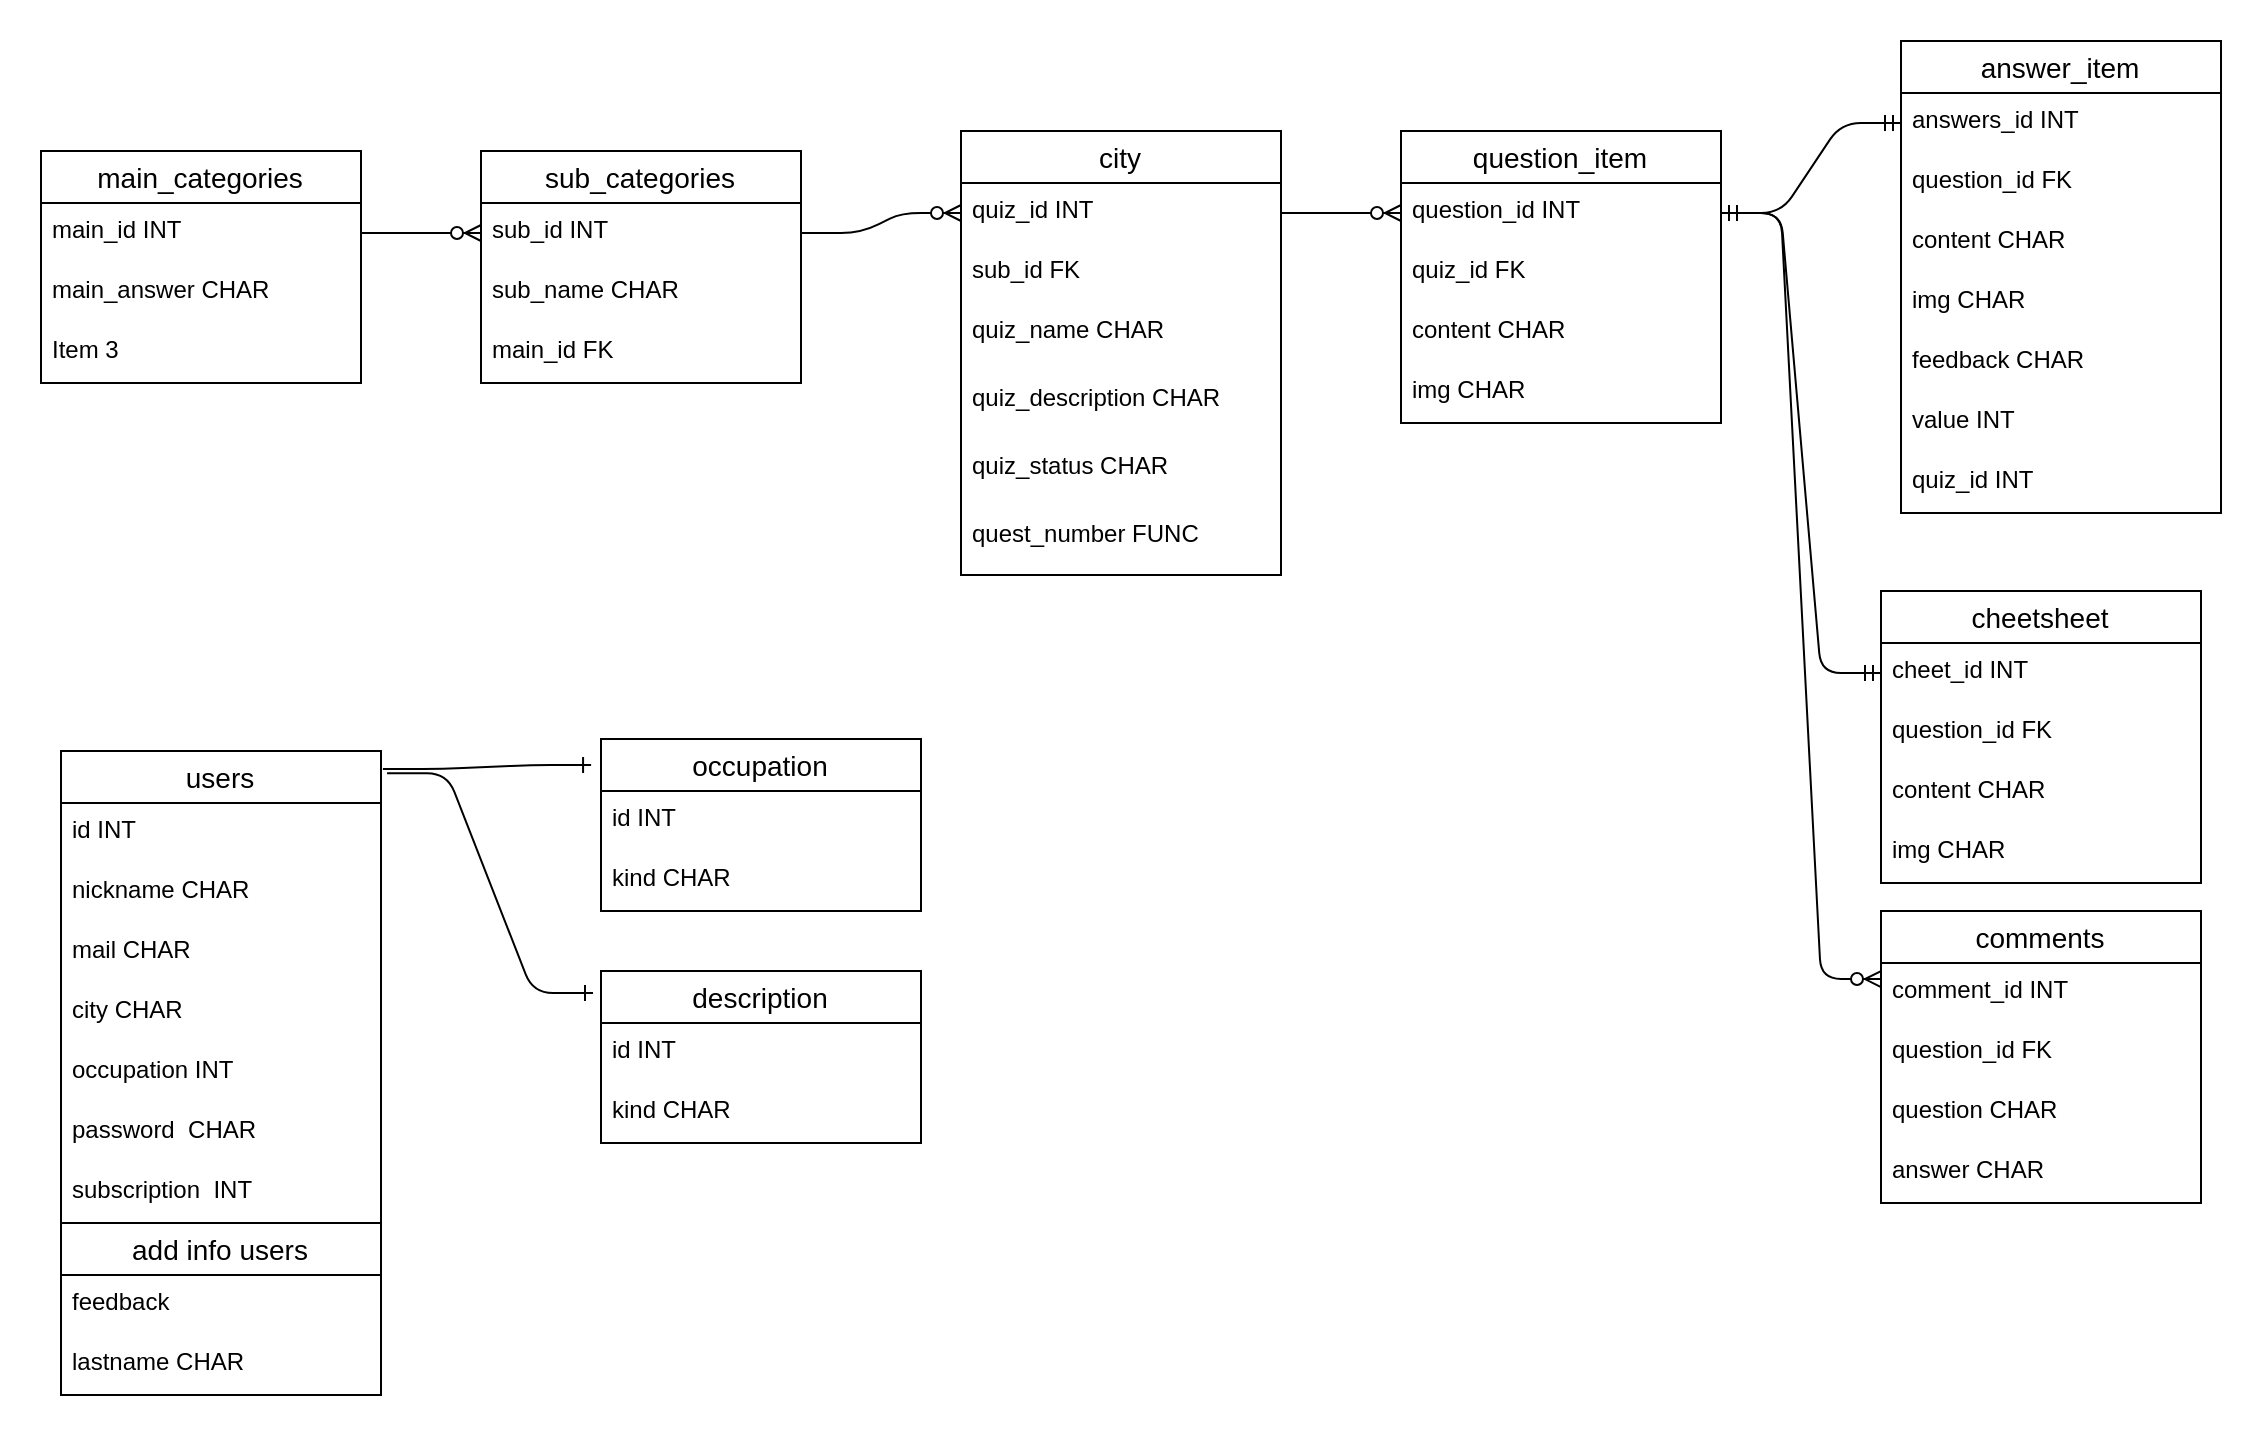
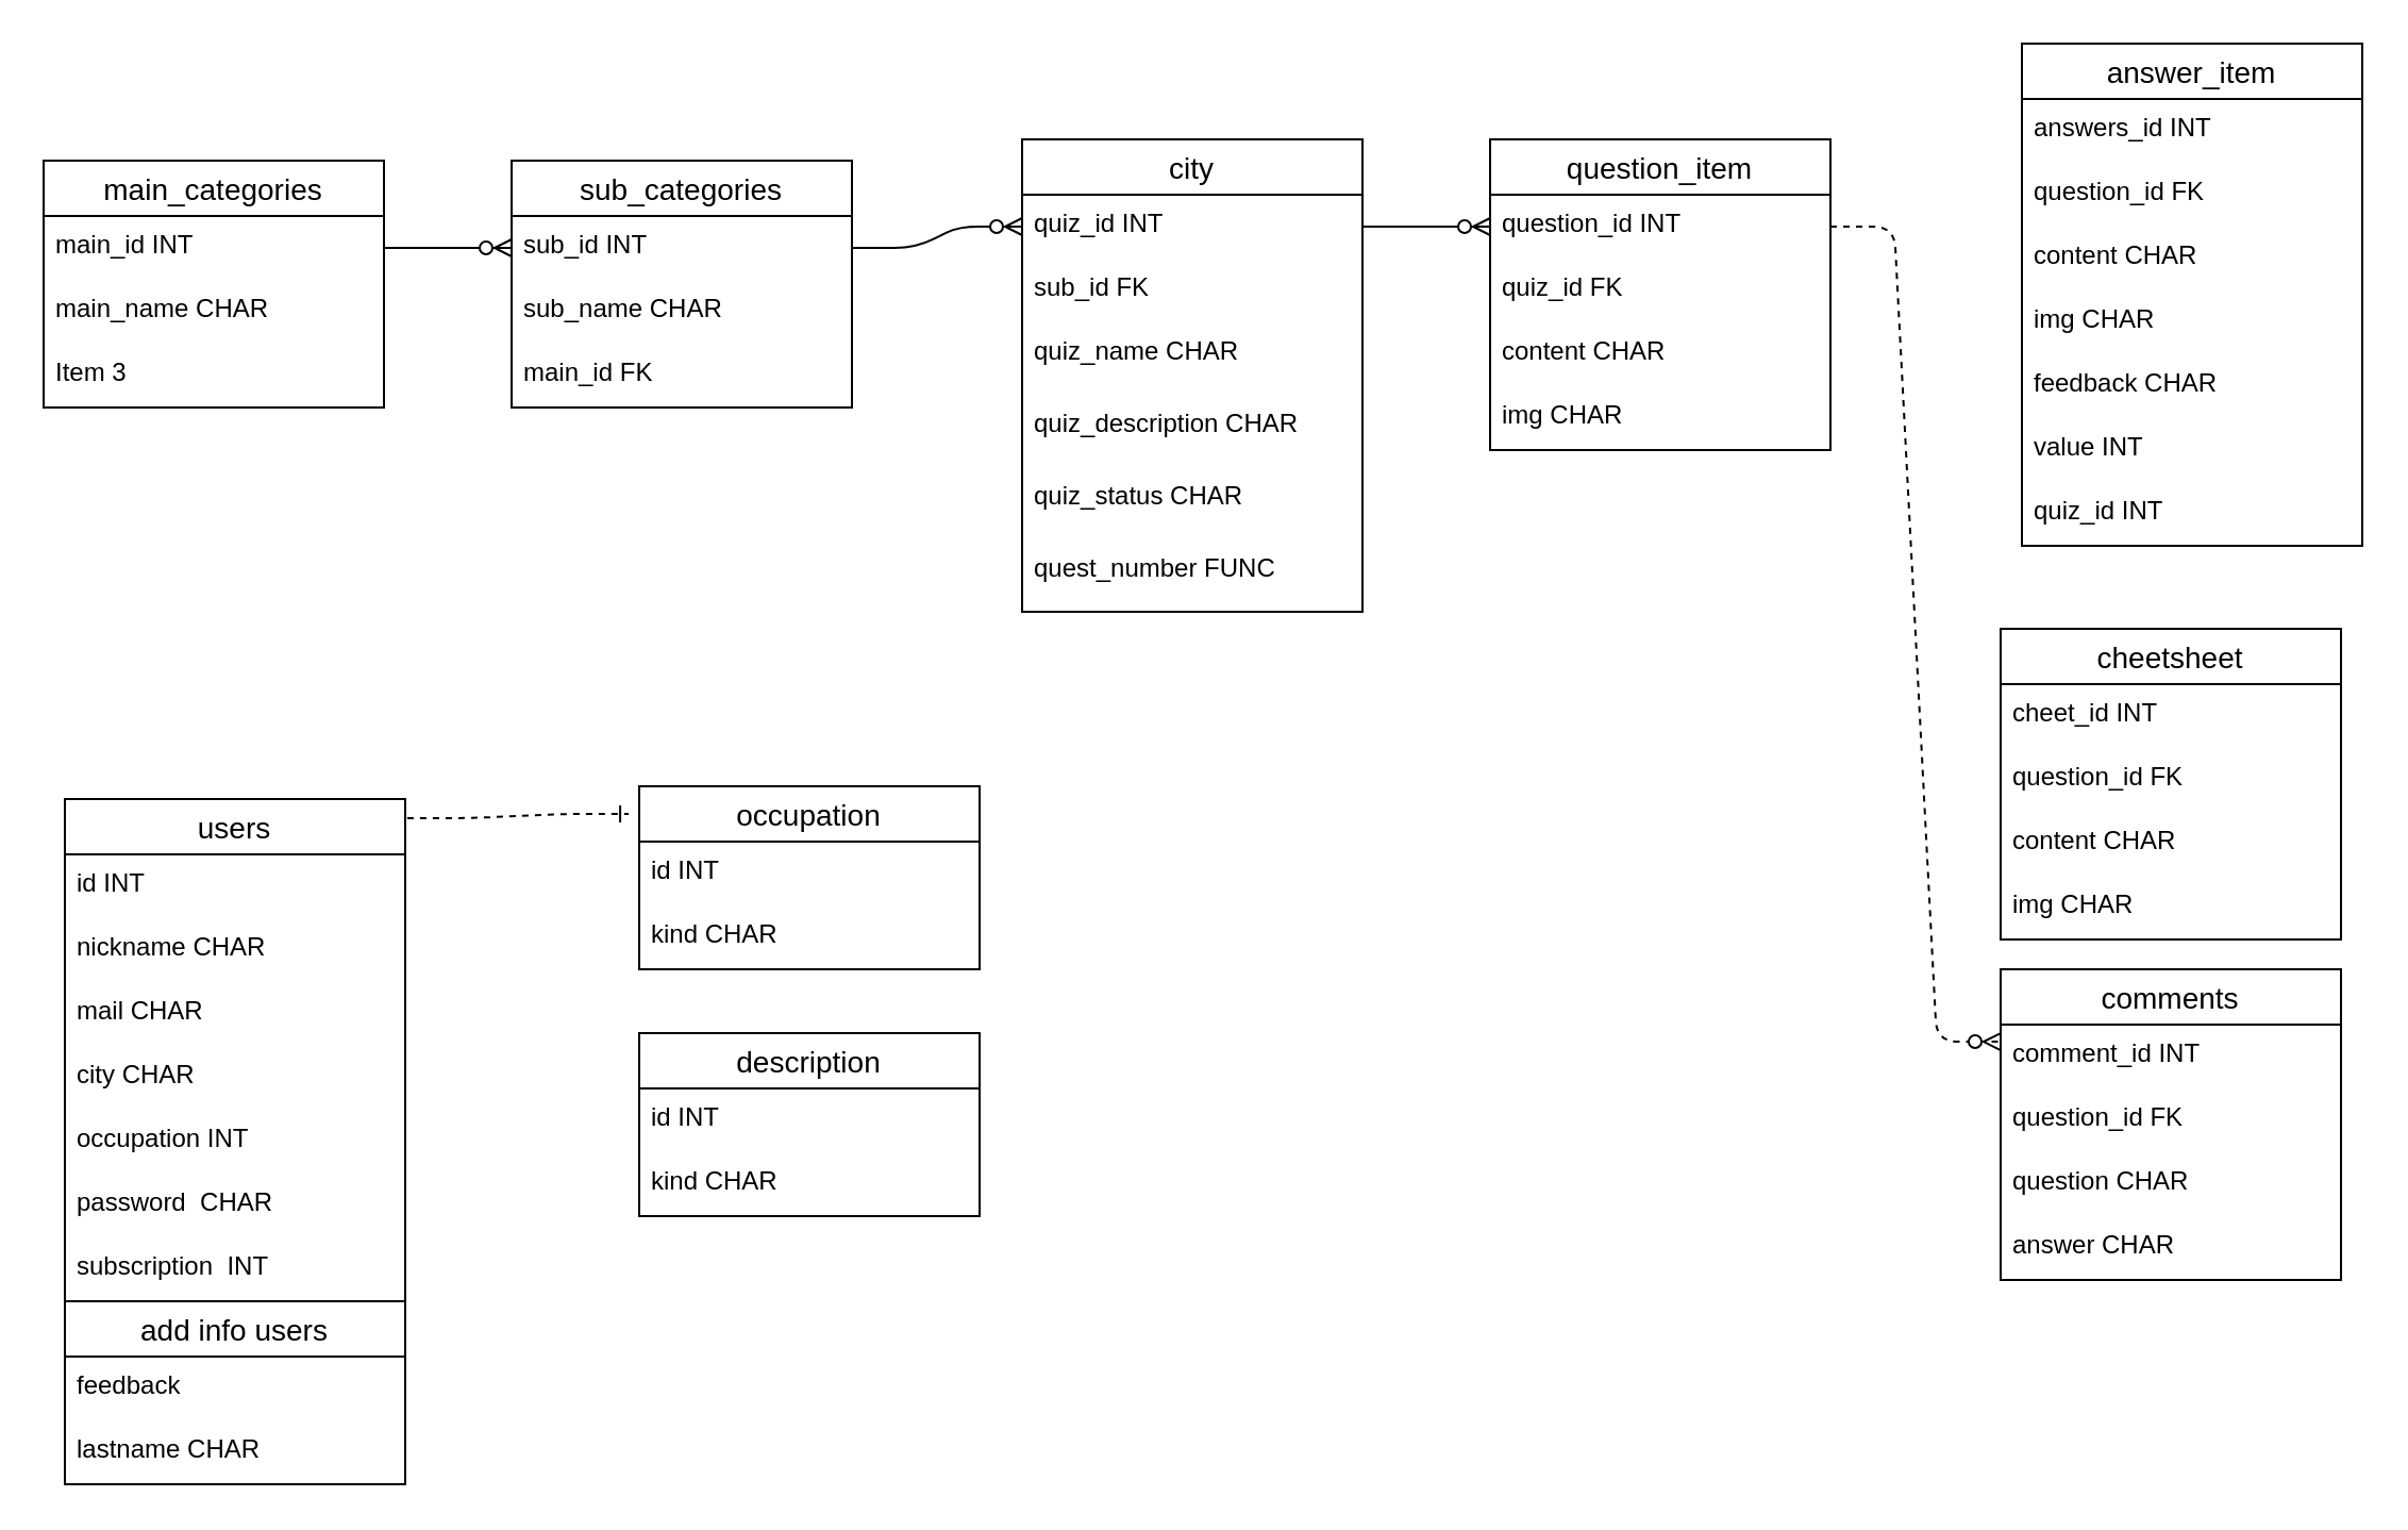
- <mxCell id="39" value="" style="edgeStyle=entityRelationEdgeStyle;fontSize=12;html=1;endArrow=ERmandOne;startArrow=ERmandOne;" parent="1" source="28" target="20" edge="1"><mxGeometry width="100" height="100" relative="1" as="geometry"><mxPoint x="860" y="105" as="sourcePoint" /><mxPoint x="960" y="85" as="targetPoint" /></mxGeometry></mxCell>
- <mxCell id="4" value="main_answer CHAR" style="text;strokeColor=none;fillColor=none;spacingLeft=4;spacingRight=4;overflow=hidden;rotatable=0;points=[[0,0.5],[1,0.5]];portConstraint=eastwest;fontSize=12;" parent="2" vertex="1"><mxGeometry y="56" width="160" height="30" as="geometry" /></mxCell>
+ <mxCell id="4" value="main_name CHAR" style="text;strokeColor=none;fillColor=none;spacingLeft=4;spacingRight=4;overflow=hidden;rotatable=0;points=[[0,0.5],[1,0.5]];portConstraint=eastwest;fontSize=12;" parent="2" vertex="1"><mxGeometry y="56" width="160" height="30" as="geometry" /></mxCell>
- <mxCell id="38" value="" style="edgeStyle=entityRelationEdgeStyle;fontSize=12;html=1;endArrow=ERmandOne;startArrow=ERmandOne;entryX=0;entryY=0.5;entryDx=0;entryDy=0;" parent="1" source="28" target="34" edge="1"><mxGeometry width="100" height="100" relative="1" as="geometry"><mxPoint x="820" y="335" as="sourcePoint" /><mxPoint x="930" y="335" as="targetPoint" /></mxGeometry></mxCell>
- <mxCell id="45" value="" style="edgeStyle=entityRelationEdgeStyle;fontSize=12;html=1;endArrow=ERzeroToMany;endFill=1;entryX=0;entryY=0.267;entryDx=0;entryDy=0;entryPerimeter=0;" parent="1" source="28" target="41" edge="1"><mxGeometry width="100" height="100" relative="1" as="geometry"><mxPoint x="810" y="555" as="sourcePoint" /><mxPoint x="910" y="455" as="targetPoint" /></mxGeometry></mxCell>
+ <mxCell id="45" value="" style="edgeStyle=entityRelationEdgeStyle;fontSize=12;html=1;endArrow=ERzeroToMany;endFill=1;entryX=0;entryY=0.267;entryDx=0;entryDy=0;entryPerimeter=0;dashed=1;" parent="1" source="28" target="41" edge="1"><mxGeometry width="100" height="100" relative="1" as="geometry"><mxPoint x="810" y="555" as="sourcePoint" /><mxPoint x="910" y="455" as="targetPoint" /></mxGeometry></mxCell>
- <mxCell id="63" value="" style="edgeStyle=entityRelationEdgeStyle;fontSize=12;html=1;endArrow=ERone;endFill=1;exitX=1.006;exitY=0.038;exitDx=0;exitDy=0;exitPerimeter=0;entryX=-0.031;entryY=0.151;entryDx=0;entryDy=0;entryPerimeter=0;" parent="1" source="49" target="57" edge="1"><mxGeometry width="100" height="100" relative="1" as="geometry"><mxPoint x="340" y="565" as="sourcePoint" /><mxPoint x="440" y="465" as="targetPoint" /></mxGeometry></mxCell>
+ <mxCell id="63" value="" style="edgeStyle=entityRelationEdgeStyle;fontSize=12;html=1;endArrow=ERone;endFill=1;exitX=1.006;exitY=0.038;exitDx=0;exitDy=0;exitPerimeter=0;entryX=-0.031;entryY=0.151;entryDx=0;entryDy=0;entryPerimeter=0;dashed=1;" parent="1" source="49" target="57" edge="1"><mxGeometry width="100" height="100" relative="1" as="geometry"><mxPoint x="340" y="565" as="sourcePoint" /><mxPoint x="440" y="465" as="targetPoint" /></mxGeometry></mxCell>
- <mxCell id="64" value="" style="edgeStyle=entityRelationEdgeStyle;fontSize=12;html=1;endArrow=ERone;endFill=1;exitX=1.019;exitY=0.047;exitDx=0;exitDy=0;exitPerimeter=0;entryX=-0.025;entryY=0.128;entryDx=0;entryDy=0;entryPerimeter=0;" parent="1" source="49" target="60" edge="1"><mxGeometry width="100" height="100" relative="1" as="geometry"><mxPoint x="340" y="565" as="sourcePoint" /><mxPoint x="440" y="465" as="targetPoint" /></mxGeometry></mxCell>
